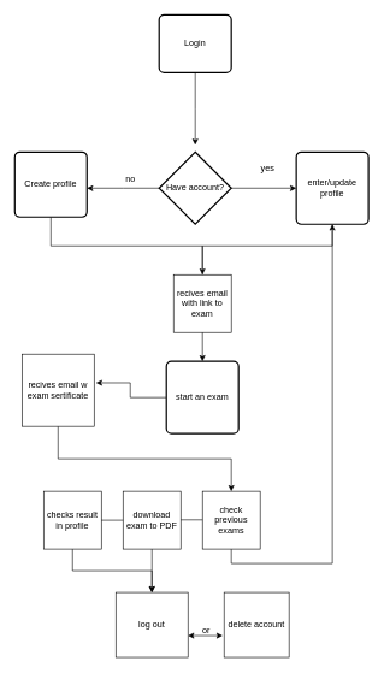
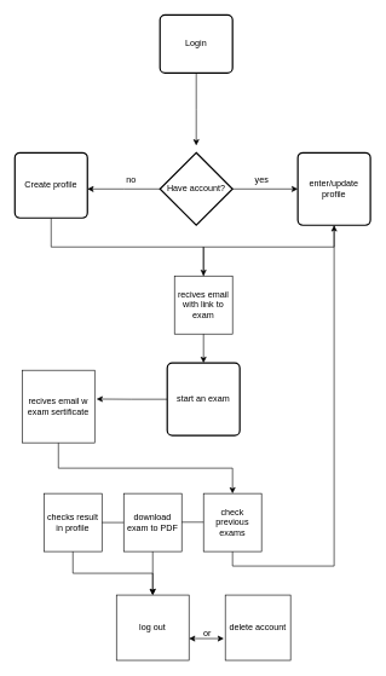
- <mxCell id="7" value="yes" style="text;html=1;align=center;verticalAlign=middle;resizable=0;points=[];autosize=1;" vertex="1" parent="1"><mxGeometry x="355" y="223" width="30" height="20" as="geometry" /></mxCell>
+ <mxCell id="7" value="yes" style="text;html=1;align=center;verticalAlign=middle;resizable=0;points=[];autosize=1;" vertex="1" parent="1"><mxGeometry x="345" y="238" width="30" height="20" as="geometry" /></mxCell>
- <mxCell id="23" value="recives email w exam sertificate" style="whiteSpace=wrap;html=1;aspect=fixed;" vertex="1" parent="1"><mxGeometry x="30" y="490" width="100" height="100" as="geometry" /></mxCell>
+ <mxCell id="23" value="recives email w exam sertificate" style="whiteSpace=wrap;html=1;aspect=fixed;" vertex="1" parent="1"><mxGeometry x="30" y="510" width="100" height="100" as="geometry" /></mxCell>
